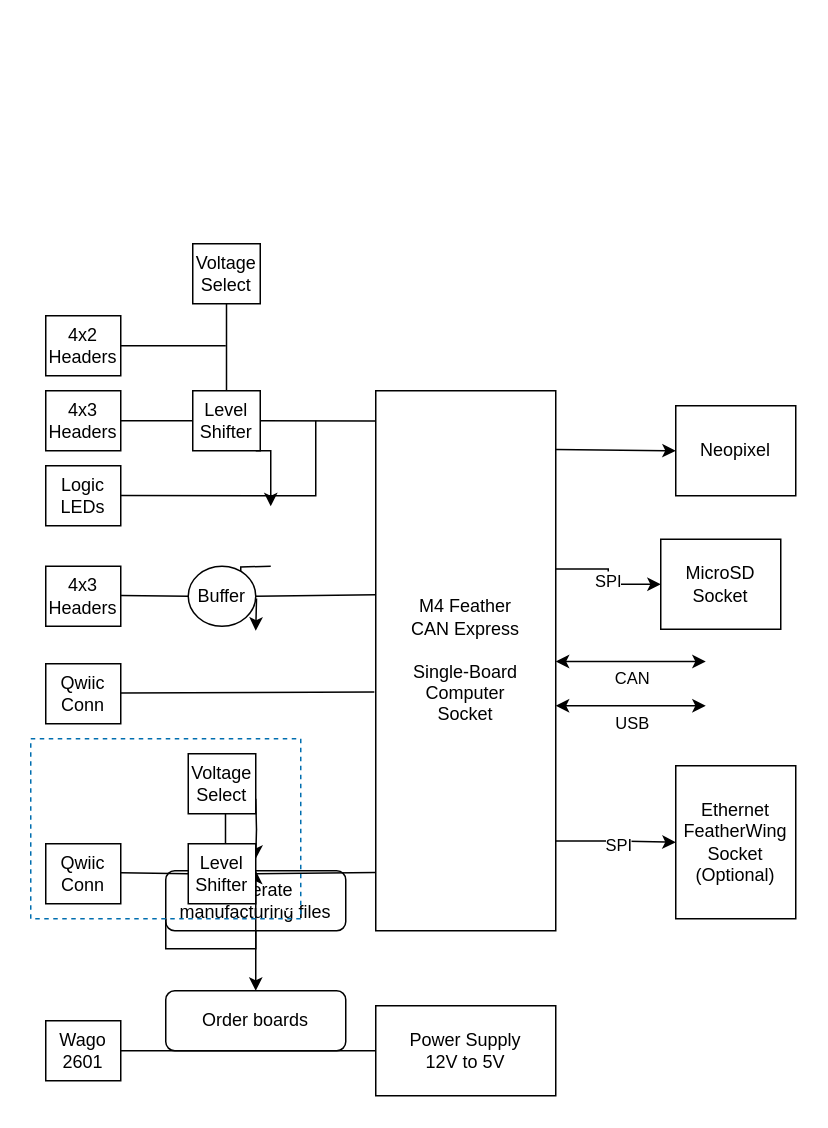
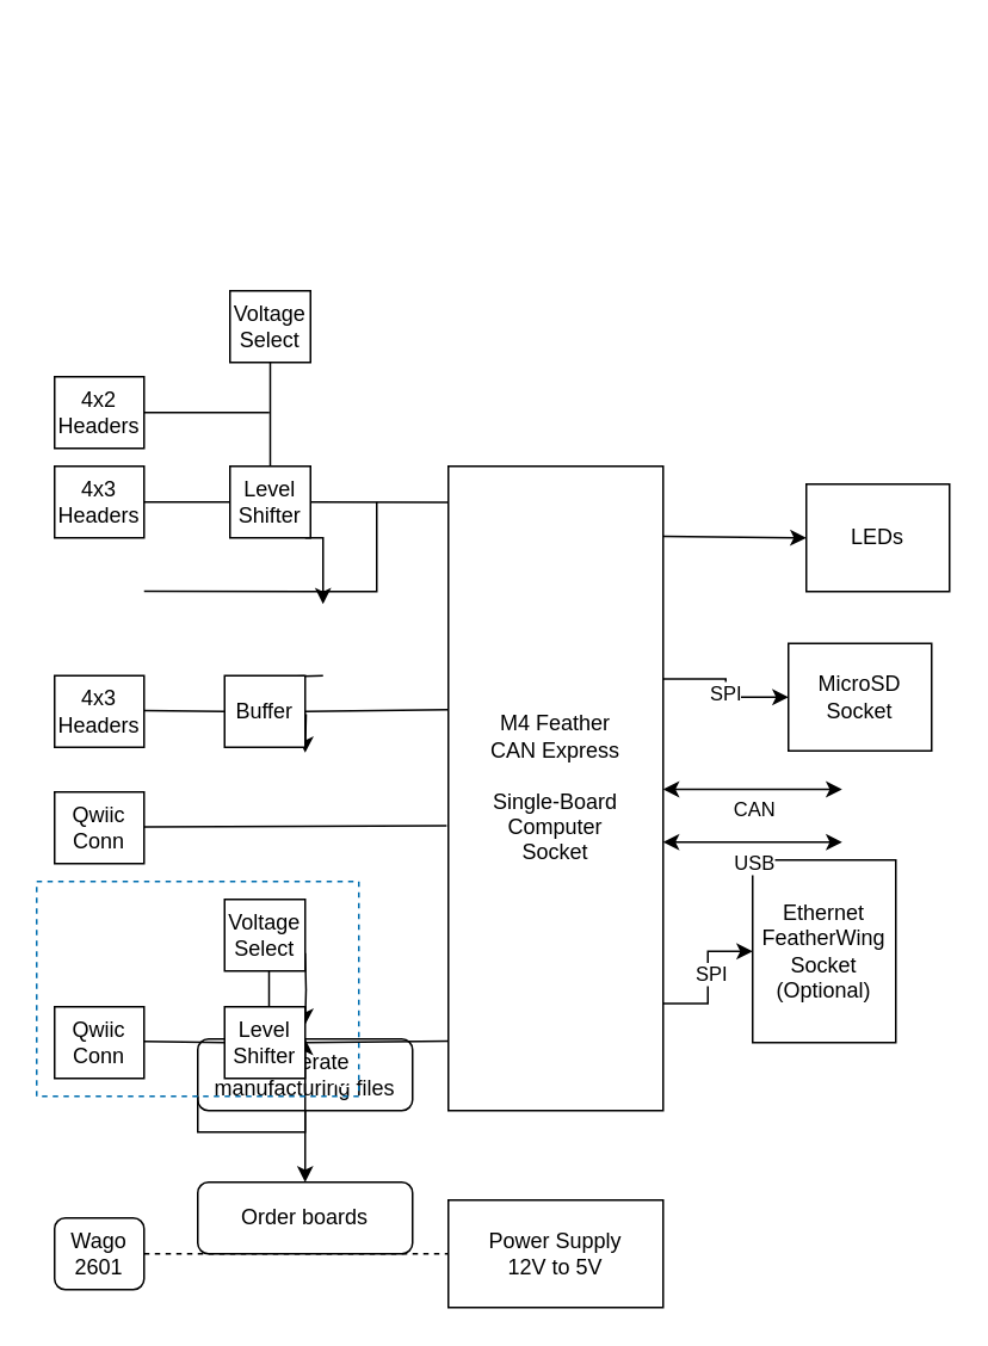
- <mxCell id="40" value="Neopixel" style="whiteSpace=wrap;html=1;" parent="2" vertex="1"><mxGeometry x="430" y="250" width="80" height="60" as="geometry" /></mxCell>
+ <mxCell id="40" value="LEDs" style="whiteSpace=wrap;html=1;" parent="2" vertex="1"><mxGeometry x="430" y="250" width="80" height="60" as="geometry" /></mxCell>
- <mxCell id="22" value="Logic LEDs" style="rounded=0;whiteSpace=wrap;html=1;" parent="2" vertex="1"><mxGeometry x="10" y="290" width="50" height="40" as="geometry" /></mxCell>
- <mxCell id="23" value="Buffer" style="ellipse;whiteSpace=wrap;html=1;" parent="2" vertex="1"><mxGeometry x="105" y="357" width="45" height="40" as="geometry" /></mxCell>
+ <mxCell id="23" value="Buffer" style="rounded=0;whiteSpace=wrap;html=1;" parent="2" vertex="1"><mxGeometry x="105" y="357" width="45" height="40" as="geometry" /></mxCell>
- <mxCell id="38" value="Ethernet&lt;div&gt;FeatherWing&lt;/div&gt;&lt;div&gt;Socket&lt;/div&gt;&lt;div&gt;(Optional)&lt;/div&gt;" style="whiteSpace=wrap;html=1;" parent="2" vertex="1"><mxGeometry x="430" y="490" width="80" height="102" as="geometry" /></mxCell>
+ <mxCell id="38" value="Ethernet&lt;div&gt;FeatherWing&lt;/div&gt;&lt;div&gt;Socket&lt;/div&gt;&lt;div&gt;(Optional)&lt;/div&gt;" style="whiteSpace=wrap;html=1;" parent="2" vertex="1"><mxGeometry x="400" y="460" width="80" height="102" as="geometry" /></mxCell>
- <mxCell id="43" value="Wago&lt;div&gt;2601&lt;/div&gt;" style="rounded=0;whiteSpace=wrap;html=1;" parent="2" vertex="1"><mxGeometry x="10" y="660" width="50" height="40" as="geometry" /></mxCell>
+ <mxCell id="43" value="Wago&lt;div&gt;2601&lt;/div&gt;" style="whiteSpace=wrap;html=1;rounded=1;" parent="2" vertex="1"><mxGeometry x="10" y="660" width="50" height="40" as="geometry" /></mxCell>
- <mxCell id="42" style="edgeStyle=orthogonalEdgeStyle;rounded=0;orthogonalLoop=1;jettySize=auto;html=1;endArrow=none;endFill=0;" parent="2" source="43" target="44" edge="1"><mxGeometry relative="1" as="geometry" /></mxCell>
+ <mxCell id="42" style="edgeStyle=orthogonalEdgeStyle;rounded=0;orthogonalLoop=1;jettySize=auto;html=1;endArrow=none;endFill=0;dashed=1;" parent="2" source="43" target="44" edge="1"><mxGeometry relative="1" as="geometry" /></mxCell>
